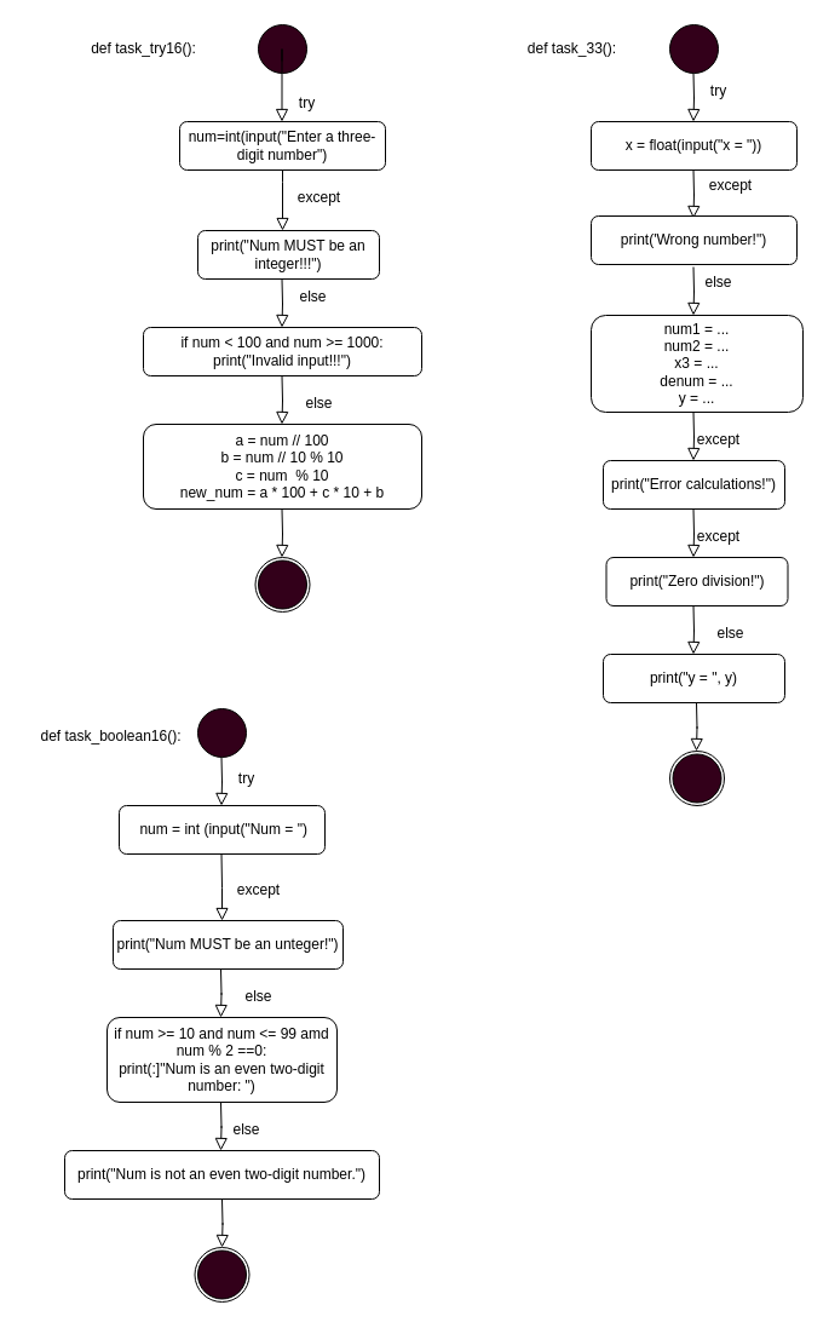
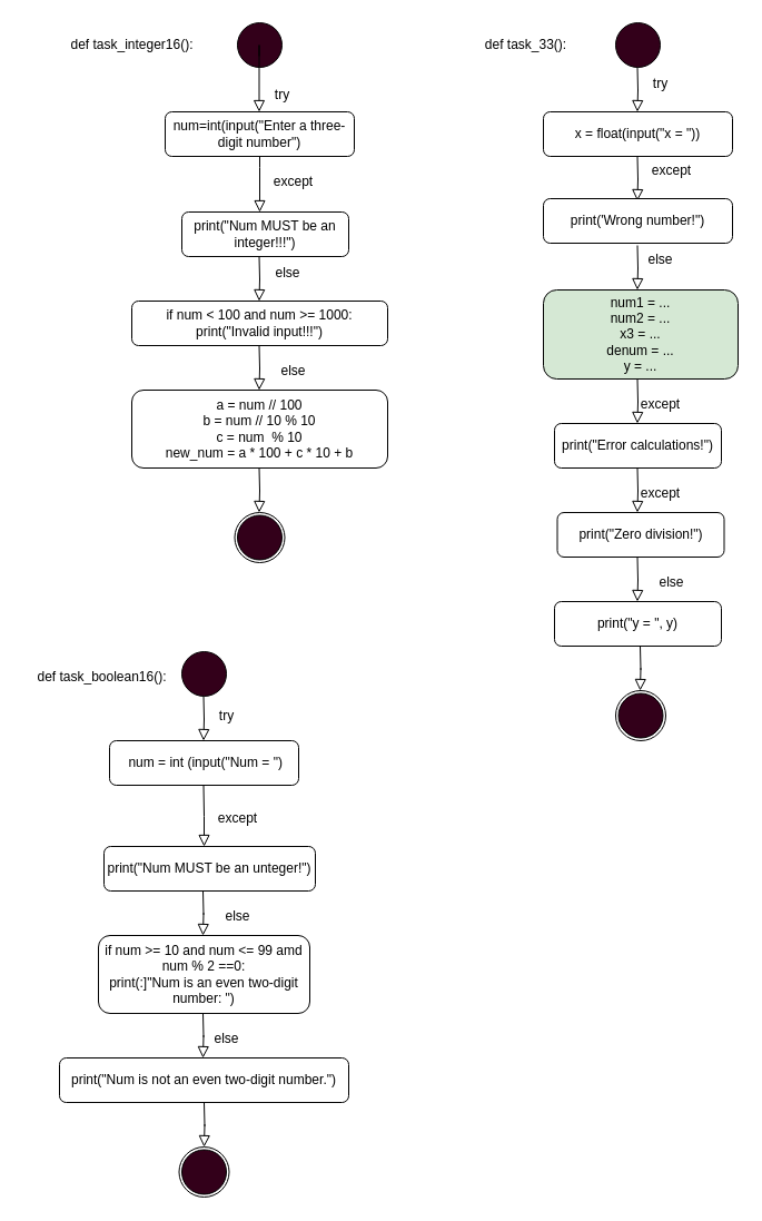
- <mxCell id="34" value="&lt;font style=&quot;vertical-align: inherit;&quot;&gt;&lt;font style=&quot;vertical-align: inherit;&quot;&gt;&lt;font style=&quot;vertical-align: inherit;&quot;&gt;&lt;font style=&quot;vertical-align: inherit;&quot;&gt;&lt;font style=&quot;vertical-align: inherit;&quot;&gt;&lt;font style=&quot;vertical-align: inherit;&quot;&gt;def task_try16():&lt;/font&gt;&lt;/font&gt;&lt;/font&gt;&lt;/font&gt;&lt;/font&gt;&lt;/font&gt;" style="text;html=1;align=center;verticalAlign=middle;resizable=0;points=[];autosize=1;strokeColor=none;fillColor=none;" vertex="1" parent="1"><mxGeometry x="53" y="25" width="130" height="30" as="geometry" /></mxCell>
+ <mxCell id="34" value="&lt;font style=&quot;vertical-align: inherit;&quot;&gt;&lt;font style=&quot;vertical-align: inherit;&quot;&gt;&lt;font style=&quot;vertical-align: inherit;&quot;&gt;&lt;font style=&quot;vertical-align: inherit;&quot;&gt;&lt;font style=&quot;vertical-align: inherit;&quot;&gt;&lt;font style=&quot;vertical-align: inherit;&quot;&gt;def task_integer16():&lt;/font&gt;&lt;/font&gt;&lt;/font&gt;&lt;/font&gt;&lt;/font&gt;&lt;/font&gt;" style="text;html=1;align=center;verticalAlign=middle;resizable=0;points=[];autosize=1;strokeColor=none;fillColor=none;" vertex="1" parent="1"><mxGeometry x="53" y="25" width="130" height="30" as="geometry" /></mxCell>
- <mxCell id="24" value="&lt;font style=&quot;vertical-align: inherit;&quot;&gt;&lt;font style=&quot;vertical-align: inherit;&quot;&gt;&lt;font style=&quot;vertical-align: inherit;&quot;&gt;&lt;font style=&quot;vertical-align: inherit;&quot;&gt;num1 = ... &lt;/font&gt;&lt;/font&gt;&lt;br&gt;&lt;font style=&quot;vertical-align: inherit;&quot;&gt;&lt;font style=&quot;vertical-align: inherit;&quot;&gt;num2 = ... &lt;/font&gt;&lt;/font&gt;&lt;br&gt;&lt;font style=&quot;vertical-align: inherit;&quot;&gt;&lt;font style=&quot;vertical-align: inherit;&quot;&gt;x3 = ... &lt;/font&gt;&lt;/font&gt;&lt;br&gt;&lt;font style=&quot;vertical-align: inherit;&quot;&gt;&lt;font style=&quot;vertical-align: inherit;&quot;&gt;denum = ... &lt;/font&gt;&lt;/font&gt;&lt;br&gt;&lt;font style=&quot;vertical-align: inherit;&quot;&gt;&lt;font style=&quot;vertical-align: inherit;&quot;&gt;y = ...&lt;/font&gt;&lt;/font&gt;&lt;br&gt;&lt;/font&gt;&lt;/font&gt;" style="rounded=1;whiteSpace=wrap;html=1;fontSize=12;glass=0;strokeWidth=1;shadow=0;" vertex="1" parent="1"><mxGeometry x="488" y="260" width="175" height="80" as="geometry" /></mxCell>
+ <mxCell id="24" value="&lt;font style=&quot;vertical-align: inherit;&quot;&gt;&lt;font style=&quot;vertical-align: inherit;&quot;&gt;&lt;font style=&quot;vertical-align: inherit;&quot;&gt;&lt;font style=&quot;vertical-align: inherit;&quot;&gt;num1 = ... &lt;/font&gt;&lt;/font&gt;&lt;br&gt;&lt;font style=&quot;vertical-align: inherit;&quot;&gt;&lt;font style=&quot;vertical-align: inherit;&quot;&gt;num2 = ... &lt;/font&gt;&lt;/font&gt;&lt;br&gt;&lt;font style=&quot;vertical-align: inherit;&quot;&gt;&lt;font style=&quot;vertical-align: inherit;&quot;&gt;x3 = ... &lt;/font&gt;&lt;/font&gt;&lt;br&gt;&lt;font style=&quot;vertical-align: inherit;&quot;&gt;&lt;font style=&quot;vertical-align: inherit;&quot;&gt;denum = ... &lt;/font&gt;&lt;/font&gt;&lt;br&gt;&lt;font style=&quot;vertical-align: inherit;&quot;&gt;&lt;font style=&quot;vertical-align: inherit;&quot;&gt;y = ...&lt;/font&gt;&lt;/font&gt;&lt;br&gt;&lt;/font&gt;&lt;/font&gt;" style="rounded=1;whiteSpace=wrap;html=1;fontSize=12;glass=0;strokeWidth=1;shadow=0;fillColor=#d5e8d4;" vertex="1" parent="1"><mxGeometry x="488" y="260" width="175" height="80" as="geometry" /></mxCell>
